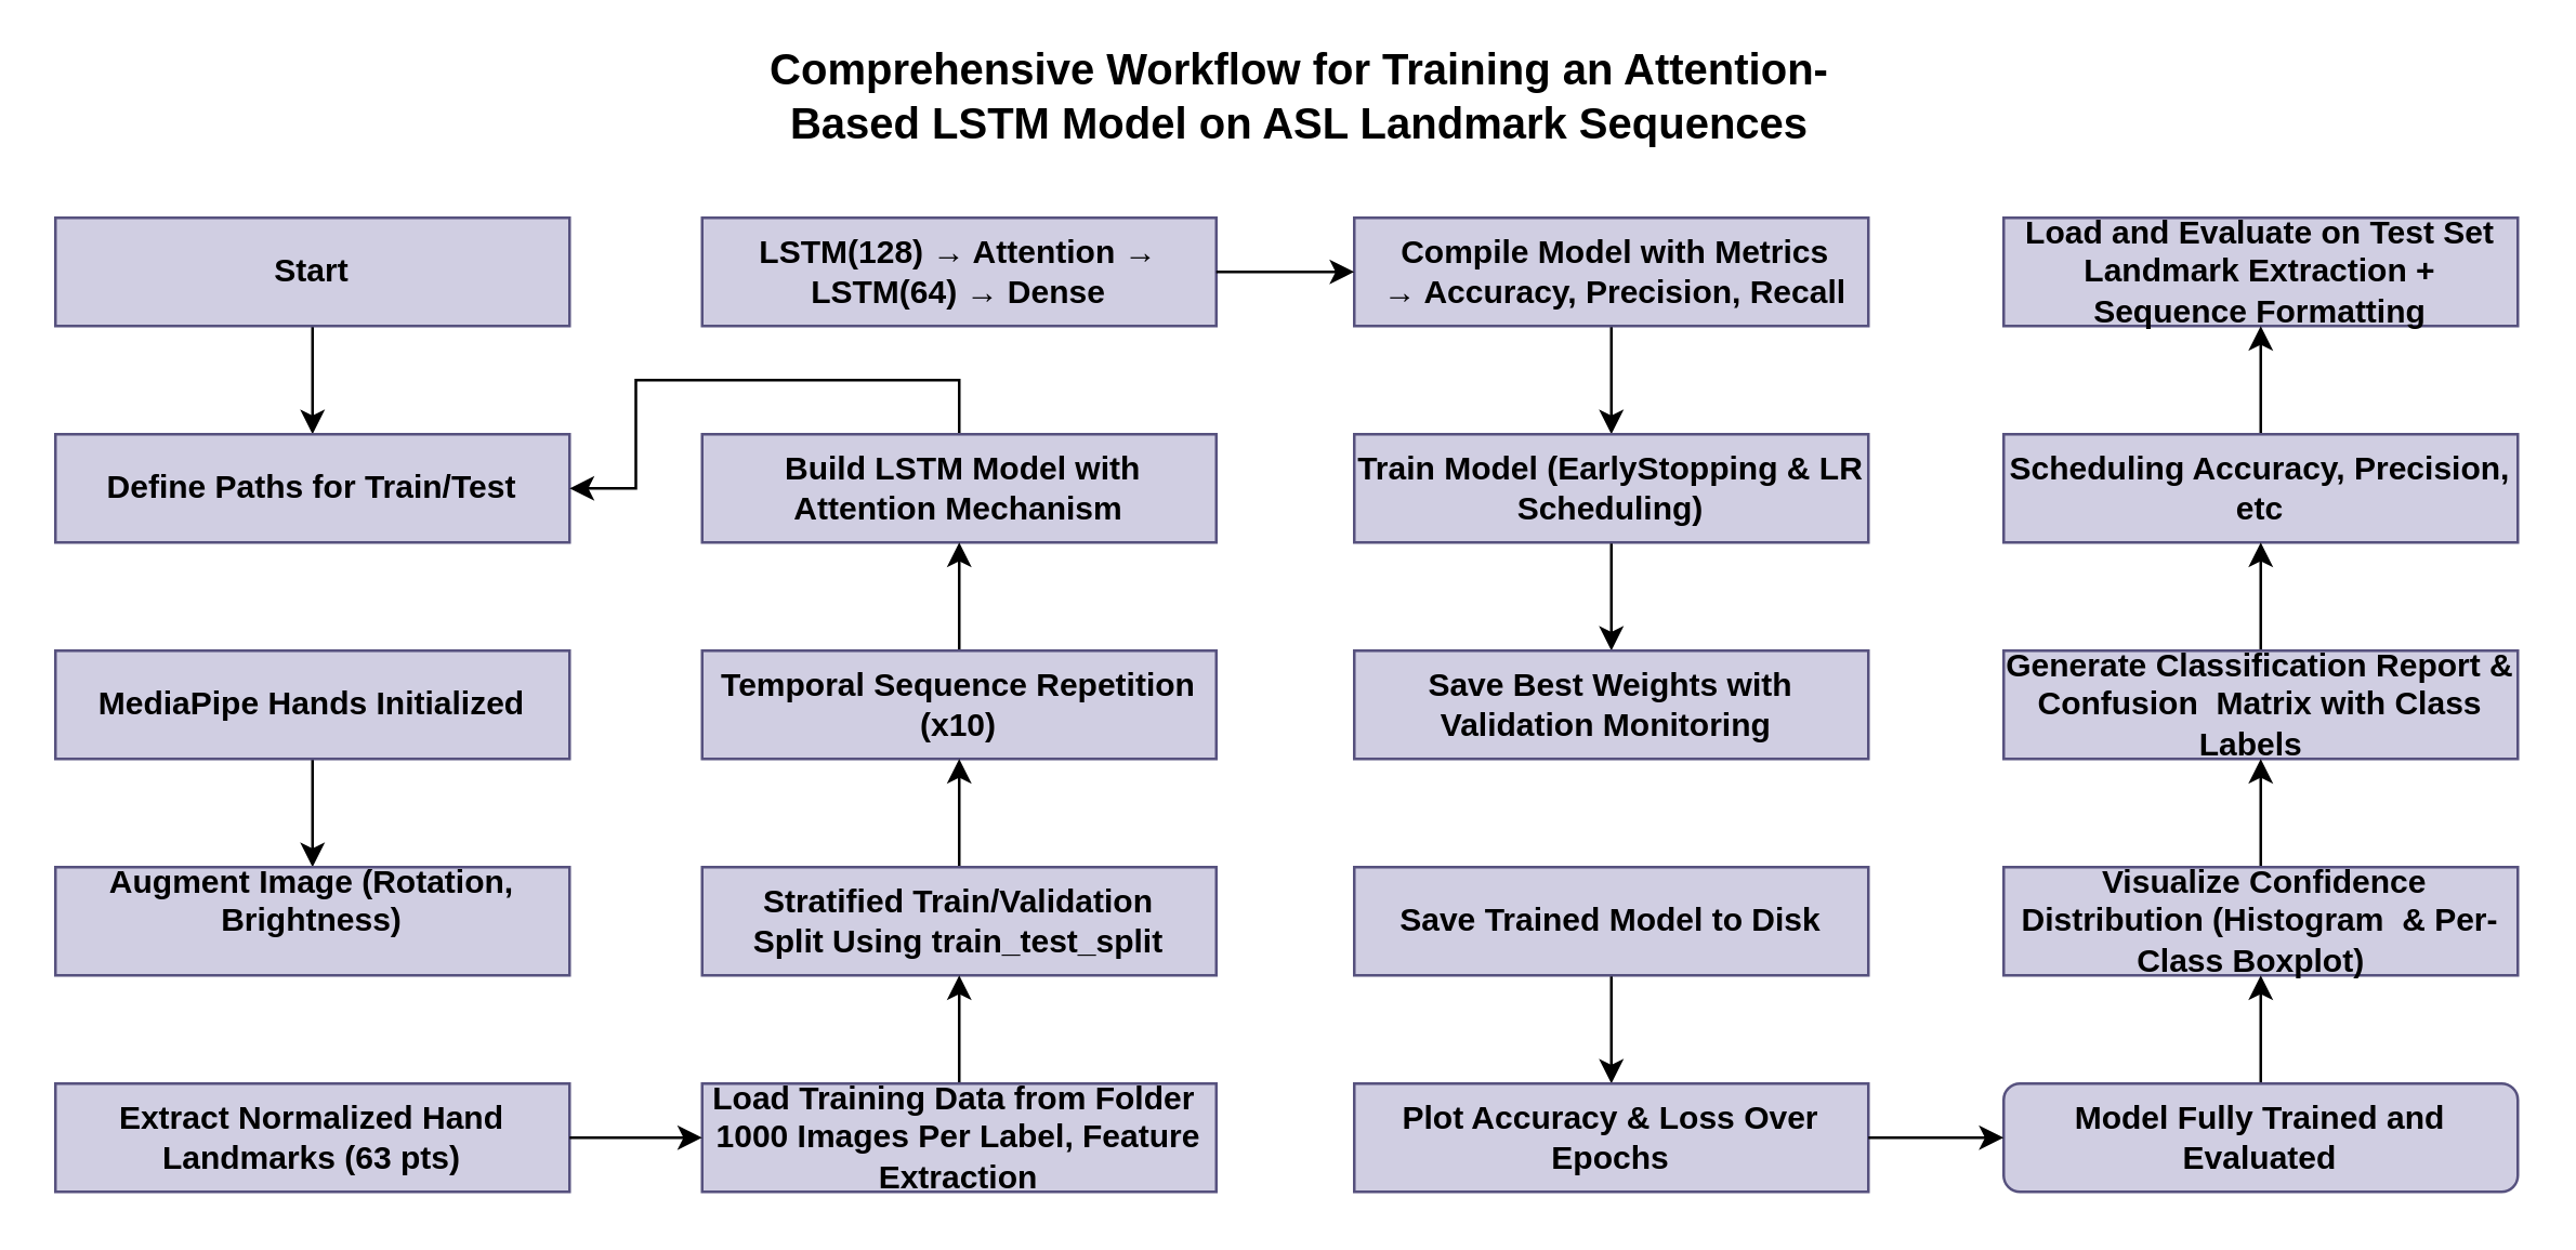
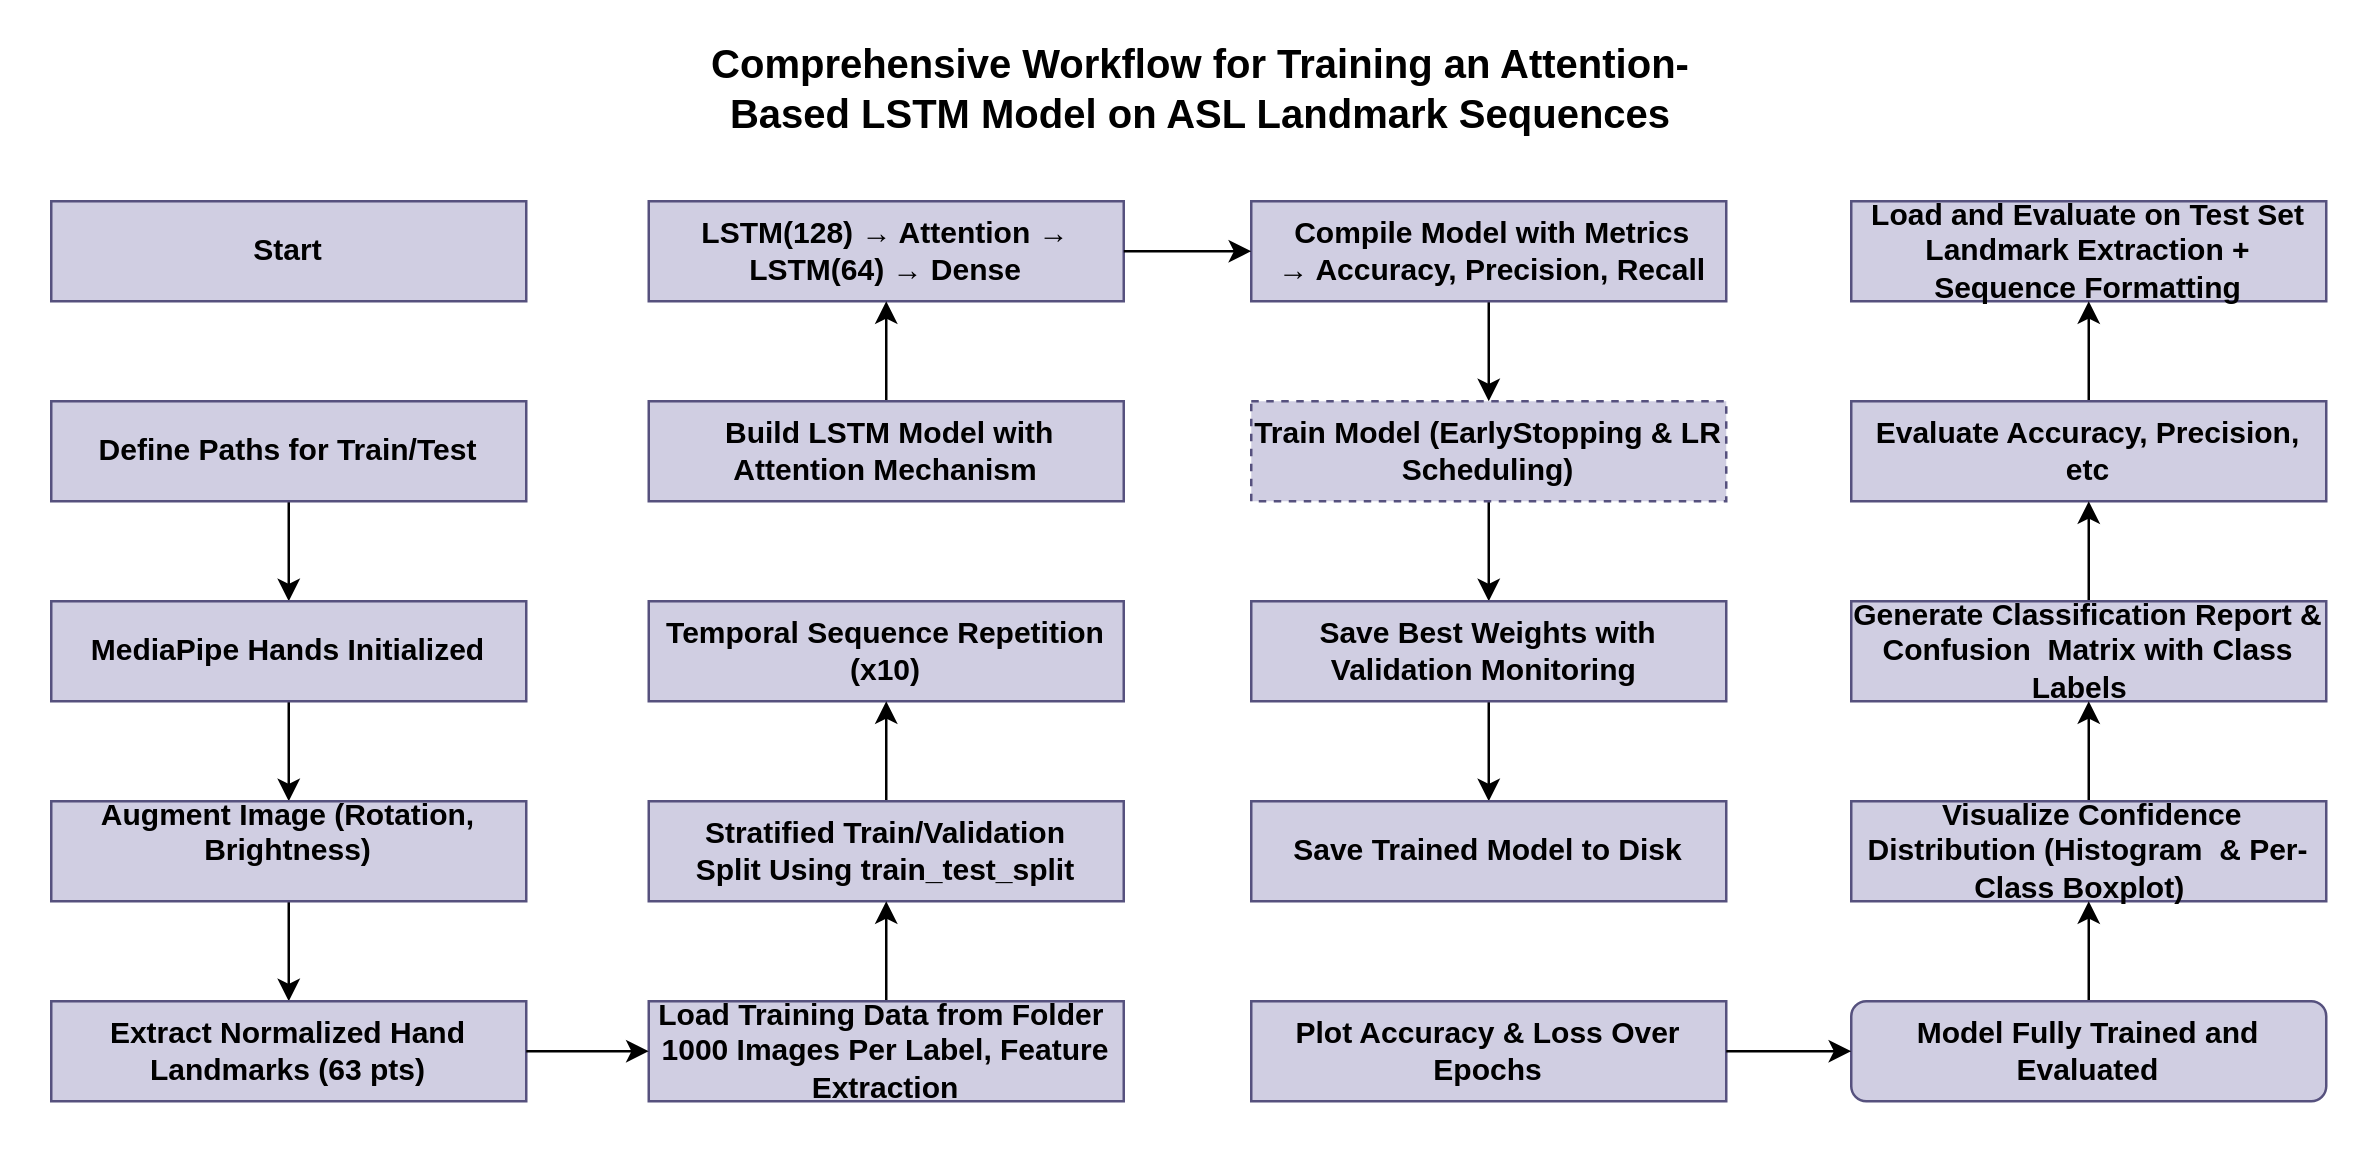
- <mxCell id="3" style="edgeStyle=orthogonalEdgeStyle;rounded=0;orthogonalLoop=1;jettySize=auto;html=1;exitX=0.5;exitY=1;exitDx=0;exitDy=0;entryX=0.5;entryY=0;entryDx=0;entryDy=0;" edge="1" parent="2" source="4" target="6"><mxGeometry relative="1" as="geometry" /></mxCell>
- <mxCell id="14" style="edgeStyle=orthogonalEdgeStyle;rounded=0;orthogonalLoop=1;jettySize=auto;html=1;exitX=0.5;exitY=0;exitDx=0;exitDy=0;" edge="1" parent="12" source="15" target="6"><mxGeometry relative="1" as="geometry" /></mxCell>
+ <mxCell id="14" style="edgeStyle=orthogonalEdgeStyle;rounded=0;orthogonalLoop=1;jettySize=auto;html=1;exitX=0.5;exitY=0;exitDx=0;exitDy=0;entryX=0.5;entryY=1;entryDx=0;entryDy=0;" edge="1" parent="12" source="15" target="13"><mxGeometry relative="1" as="geometry" /></mxCell>
- <mxCell id="26" value="&lt;div&gt;&lt;b&gt;Train Model (EarlyStopping &amp;amp; LR Scheduling)&lt;/b&gt;&lt;br&gt;&lt;/div&gt;" style="rounded=0;whiteSpace=wrap;html=1;fillColor=#d0cee2;strokeColor=#56517e;" vertex="1" parent="22"><mxGeometry y="80" width="190" height="40" as="geometry" /></mxCell>
+ <mxCell id="26" value="&lt;div&gt;&lt;b&gt;Train Model (EarlyStopping &amp;amp; LR Scheduling)&lt;/b&gt;&lt;br&gt;&lt;/div&gt;" style="rounded=0;whiteSpace=wrap;html=1;fillColor=#d0cee2;strokeColor=#56517e;dashed=1;" vertex="1" parent="22"><mxGeometry y="80" width="190" height="40" as="geometry" /></mxCell>
- <mxCell id="35" value="&lt;div&gt;&lt;b&gt;Scheduling Accuracy, Precision, etc&lt;/b&gt;&lt;br&gt;&lt;/div&gt;" style="rounded=0;whiteSpace=wrap;html=1;fillColor=#d0cee2;strokeColor=#56517e;" vertex="1" parent="32"><mxGeometry y="80" width="190" height="40" as="geometry" /></mxCell>
+ <mxCell id="35" value="&lt;div&gt;&lt;b&gt;Evaluate Accuracy, Precision, etc&lt;/b&gt;&lt;br&gt;&lt;/div&gt;" style="rounded=0;whiteSpace=wrap;html=1;fillColor=#d0cee2;strokeColor=#56517e;" vertex="1" parent="32"><mxGeometry y="80" width="190" height="40" as="geometry" /></mxCell>
+ <mxCell id="5" style="edgeStyle=orthogonalEdgeStyle;rounded=0;orthogonalLoop=1;jettySize=auto;html=1;exitX=0.5;exitY=1;exitDx=0;exitDy=0;entryX=0.5;entryY=0;entryDx=0;entryDy=0;" edge="1" parent="2" source="6" target="8"><mxGeometry relative="1" as="geometry" /></mxCell>
- <mxCell id="16" style="edgeStyle=orthogonalEdgeStyle;rounded=0;orthogonalLoop=1;jettySize=auto;html=1;exitX=0.5;exitY=0;exitDx=0;exitDy=0;entryX=0.5;entryY=1;entryDx=0;entryDy=0;" edge="1" parent="12" source="17" target="15"><mxGeometry relative="1" as="geometry" /></mxCell>
+ <mxCell id="27" style="edgeStyle=orthogonalEdgeStyle;rounded=0;orthogonalLoop=1;jettySize=auto;html=1;exitX=0.5;exitY=1;exitDx=0;exitDy=0;entryX=0.5;entryY=0;entryDx=0;entryDy=0;" edge="1" parent="22" source="28" target="30"><mxGeometry relative="1" as="geometry" /></mxCell>
+ <mxCell id="9" style="edgeStyle=orthogonalEdgeStyle;rounded=0;orthogonalLoop=1;jettySize=auto;html=1;exitX=0.5;exitY=1;exitDx=0;exitDy=0;entryX=0.5;entryY=0;entryDx=0;entryDy=0;" edge="1" parent="2" source="10" target="11"><mxGeometry relative="1" as="geometry" /></mxCell>
- <mxCell id="29" style="edgeStyle=orthogonalEdgeStyle;rounded=0;orthogonalLoop=1;jettySize=auto;html=1;exitX=0.5;exitY=1;exitDx=0;exitDy=0;entryX=0.5;entryY=0;entryDx=0;entryDy=0;" edge="1" parent="22" source="30" target="31"><mxGeometry relative="1" as="geometry" /></mxCell>
